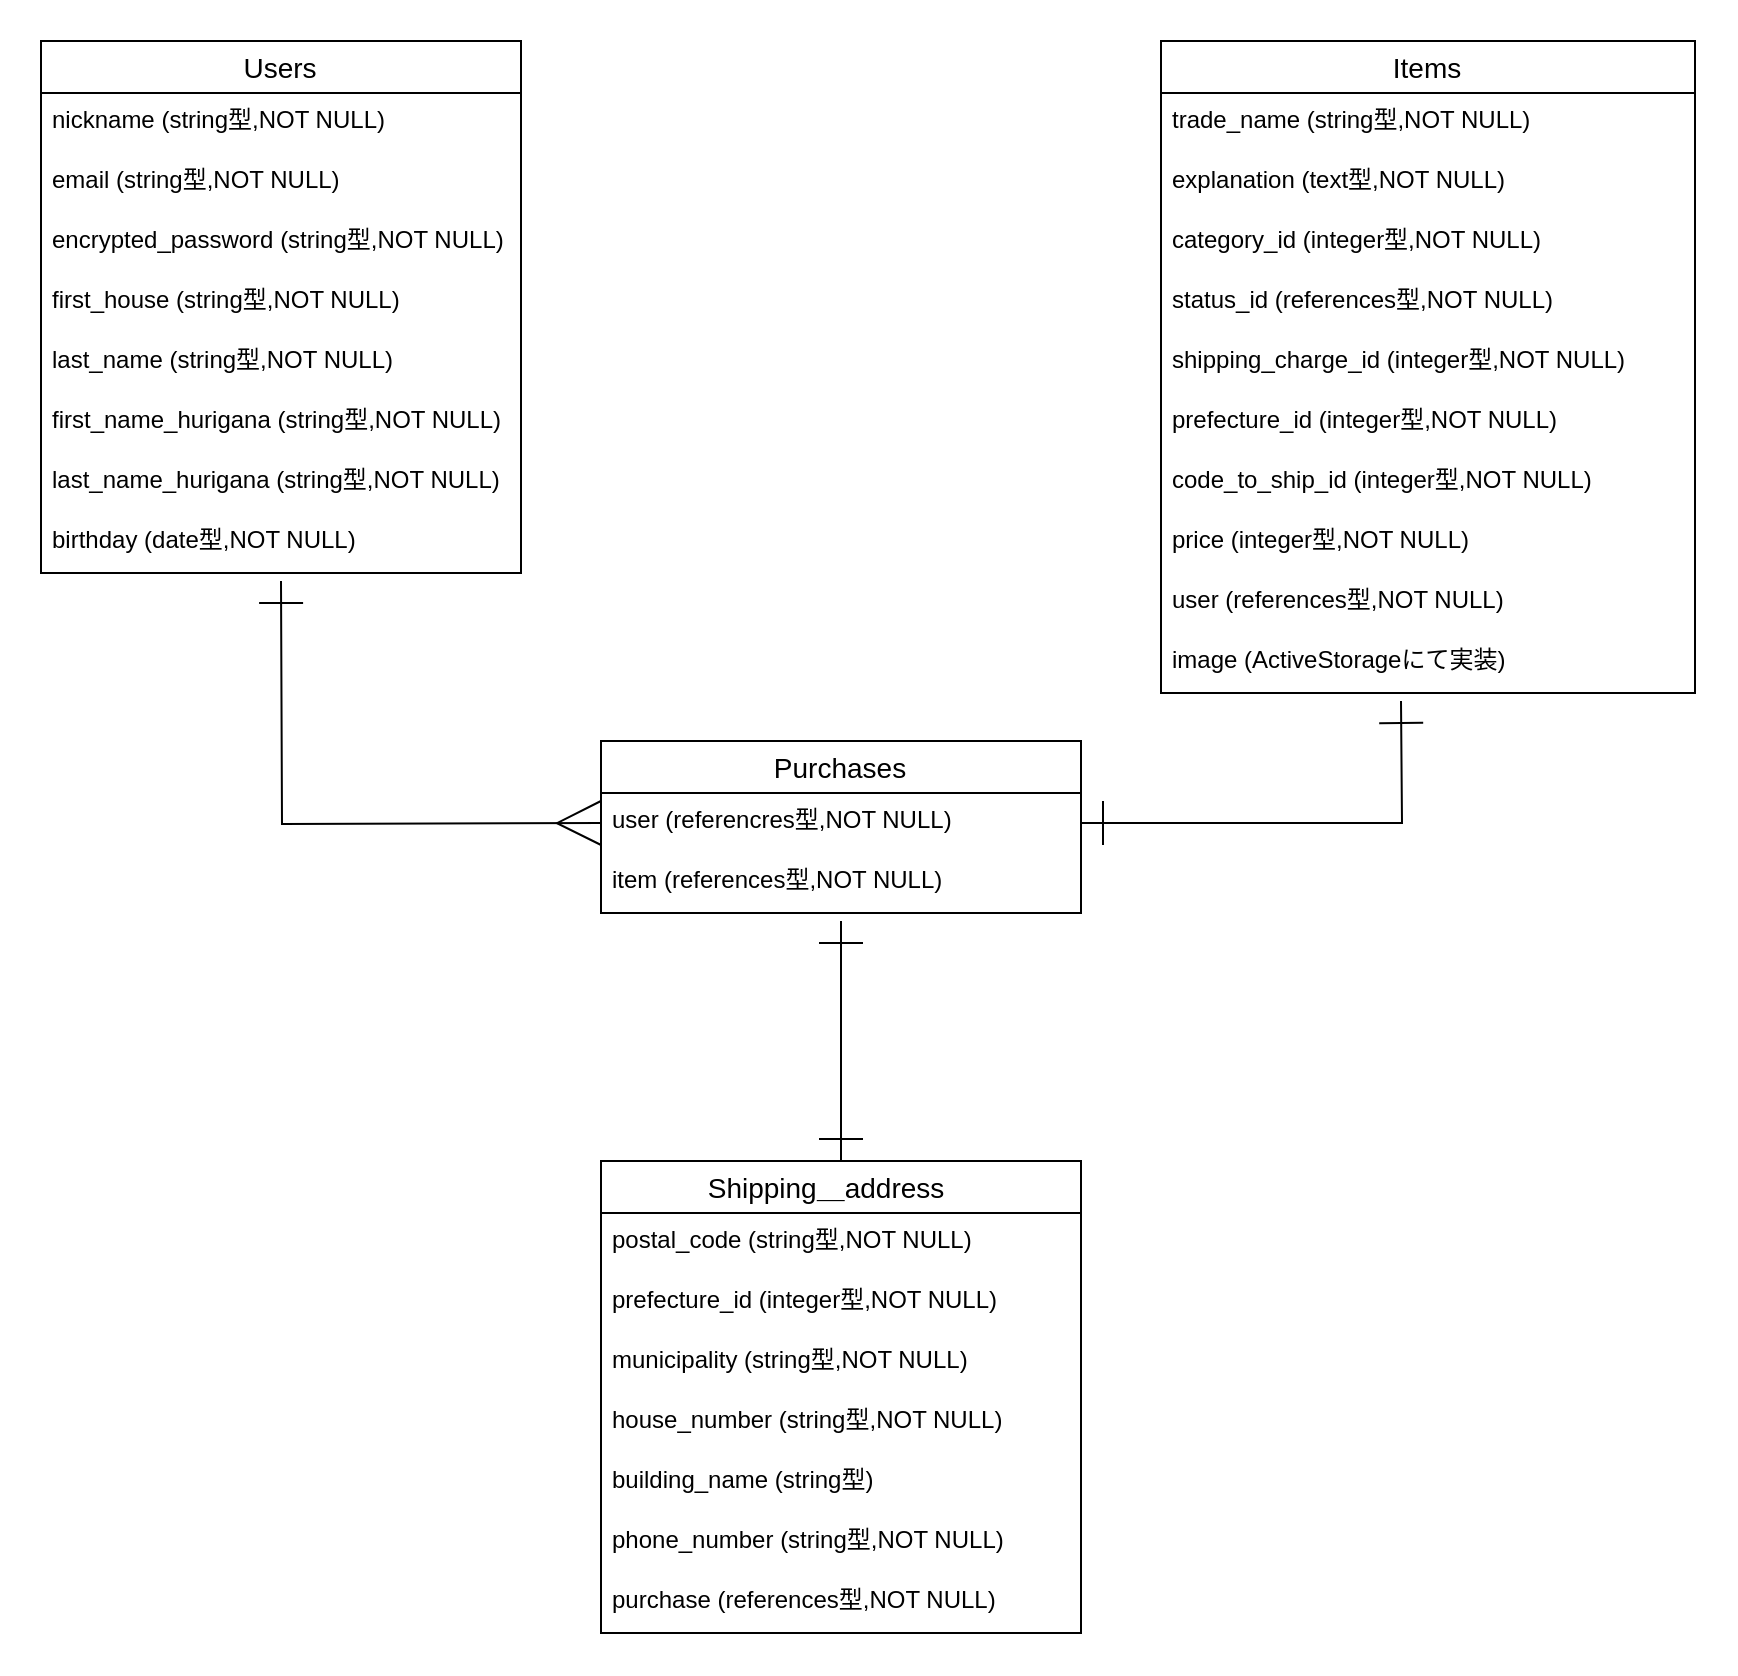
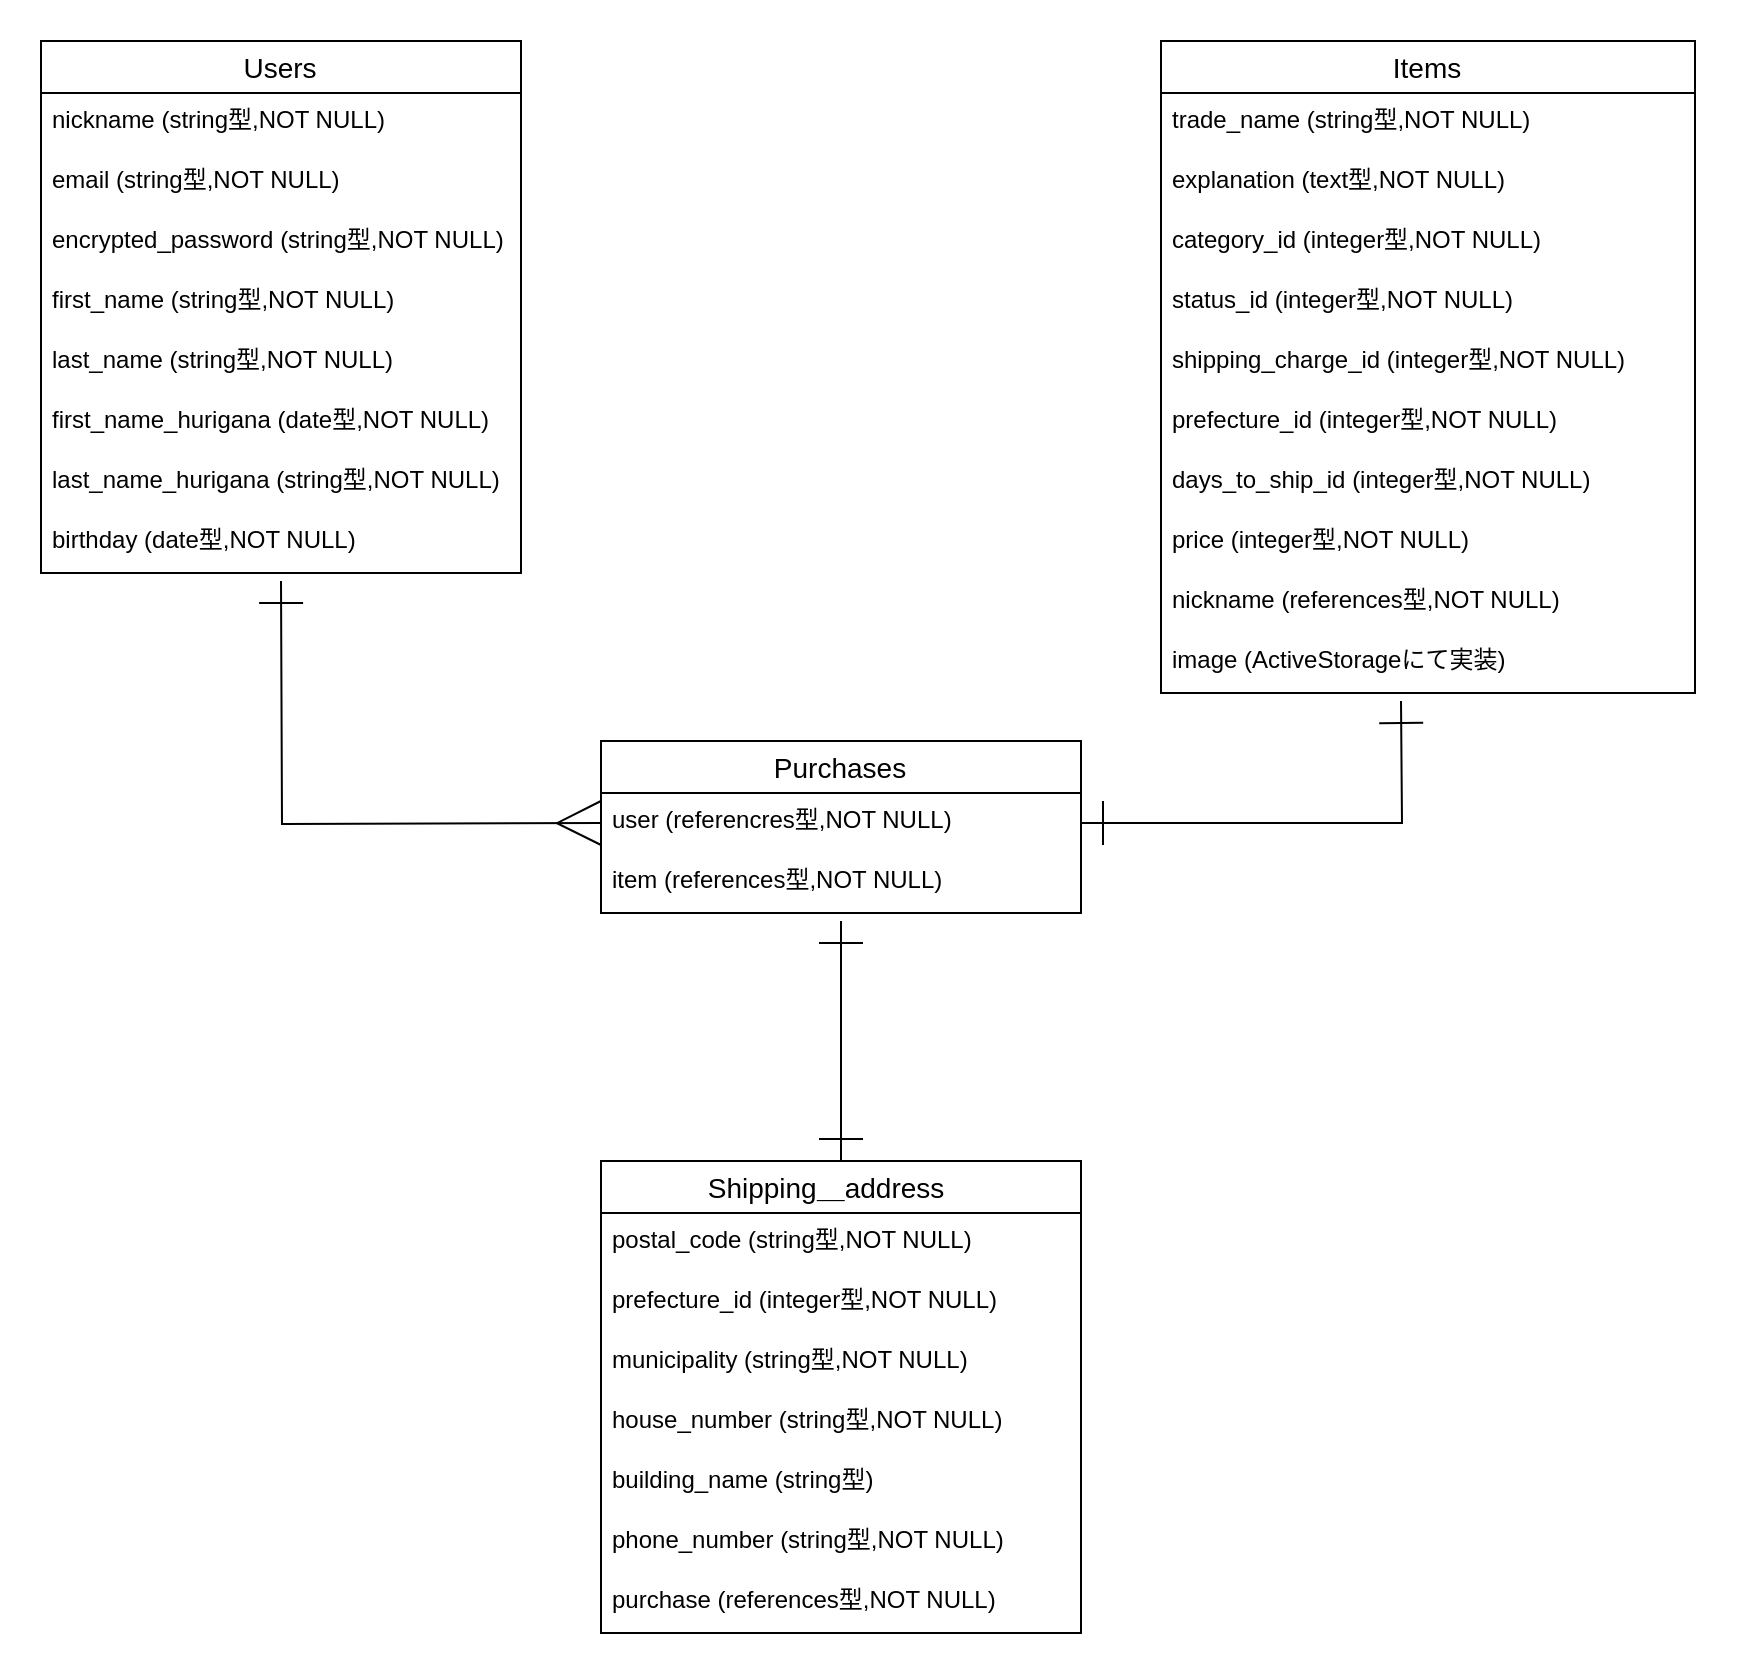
- <mxCell id="6" value="first_house (string型,NOT NULL)" style="text;strokeColor=none;fillColor=none;spacingLeft=4;spacingRight=4;overflow=hidden;rotatable=0;points=[[0,0.5],[1,0.5]];portConstraint=eastwest;fontSize=12;rounded=0;" parent="2" vertex="1"><mxGeometry y="116" width="240" height="30" as="geometry" /></mxCell>
+ <mxCell id="6" value="first_name (string型,NOT NULL)" style="text;strokeColor=none;fillColor=none;spacingLeft=4;spacingRight=4;overflow=hidden;rotatable=0;points=[[0,0.5],[1,0.5]];portConstraint=eastwest;fontSize=12;rounded=0;" parent="2" vertex="1"><mxGeometry y="116" width="240" height="30" as="geometry" /></mxCell>
- <mxCell id="27" value="status_id (references型,NOT NULL)" style="text;strokeColor=none;fillColor=none;spacingLeft=4;spacingRight=4;overflow=hidden;rotatable=0;points=[[0,0.5],[1,0.5]];portConstraint=eastwest;fontSize=12;" parent="23" vertex="1"><mxGeometry y="116" width="267" height="30" as="geometry" /></mxCell>
+ <mxCell id="27" value="status_id (integer型,NOT NULL)" style="text;strokeColor=none;fillColor=none;spacingLeft=4;spacingRight=4;overflow=hidden;rotatable=0;points=[[0,0.5],[1,0.5]];portConstraint=eastwest;fontSize=12;" parent="23" vertex="1"><mxGeometry y="116" width="267" height="30" as="geometry" /></mxCell>
- <mxCell id="8" value="first_name_hurigana (string型,NOT NULL)" style="text;strokeColor=none;fillColor=none;spacingLeft=4;spacingRight=4;overflow=hidden;rotatable=0;points=[[0,0.5],[1,0.5]];portConstraint=eastwest;fontSize=12;rounded=0;" parent="2" vertex="1"><mxGeometry y="176" width="240" height="30" as="geometry" /></mxCell>
+ <mxCell id="8" value="first_name_hurigana (date型,NOT NULL)" style="text;strokeColor=none;fillColor=none;spacingLeft=4;spacingRight=4;overflow=hidden;rotatable=0;points=[[0,0.5],[1,0.5]];portConstraint=eastwest;fontSize=12;rounded=0;" parent="2" vertex="1"><mxGeometry y="176" width="240" height="30" as="geometry" /></mxCell>
- <mxCell id="30" value="code_to_ship_id (integer型,NOT NULL)" style="text;strokeColor=none;fillColor=none;spacingLeft=4;spacingRight=4;overflow=hidden;rotatable=0;points=[[0,0.5],[1,0.5]];portConstraint=eastwest;fontSize=12;" parent="23" vertex="1"><mxGeometry y="206" width="267" height="30" as="geometry" /></mxCell>
+ <mxCell id="30" value="days_to_ship_id (integer型,NOT NULL)" style="text;strokeColor=none;fillColor=none;spacingLeft=4;spacingRight=4;overflow=hidden;rotatable=0;points=[[0,0.5],[1,0.5]];portConstraint=eastwest;fontSize=12;" parent="23" vertex="1"><mxGeometry y="206" width="267" height="30" as="geometry" /></mxCell>
- <mxCell id="32" value="user (references型,NOT NULL)" style="text;strokeColor=none;fillColor=none;spacingLeft=4;spacingRight=4;overflow=hidden;rotatable=0;points=[[0,0.5],[1,0.5]];portConstraint=eastwest;fontSize=12;" parent="23" vertex="1"><mxGeometry y="266" width="267" height="30" as="geometry" /></mxCell>
+ <mxCell id="32" value="nickname (references型,NOT NULL)" style="text;strokeColor=none;fillColor=none;spacingLeft=4;spacingRight=4;overflow=hidden;rotatable=0;points=[[0,0.5],[1,0.5]];portConstraint=eastwest;fontSize=12;" parent="23" vertex="1"><mxGeometry y="266" width="267" height="30" as="geometry" /></mxCell>
